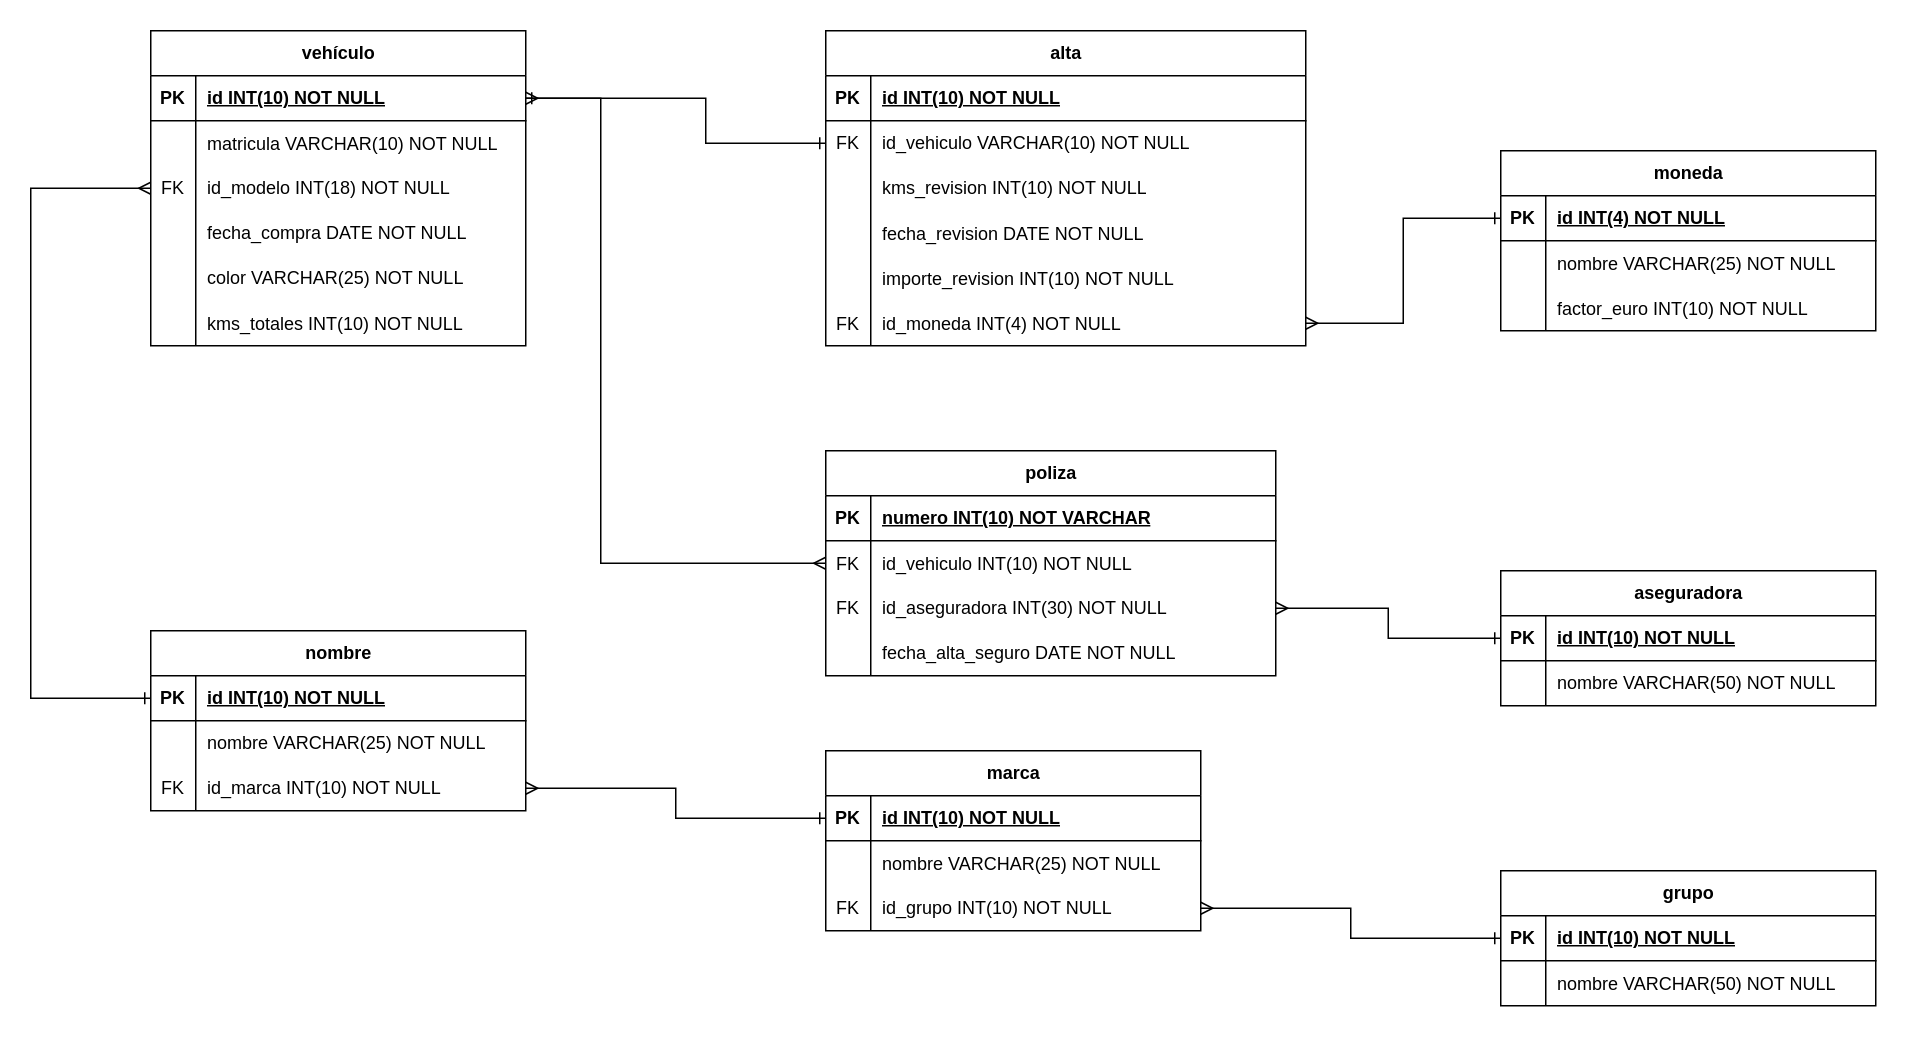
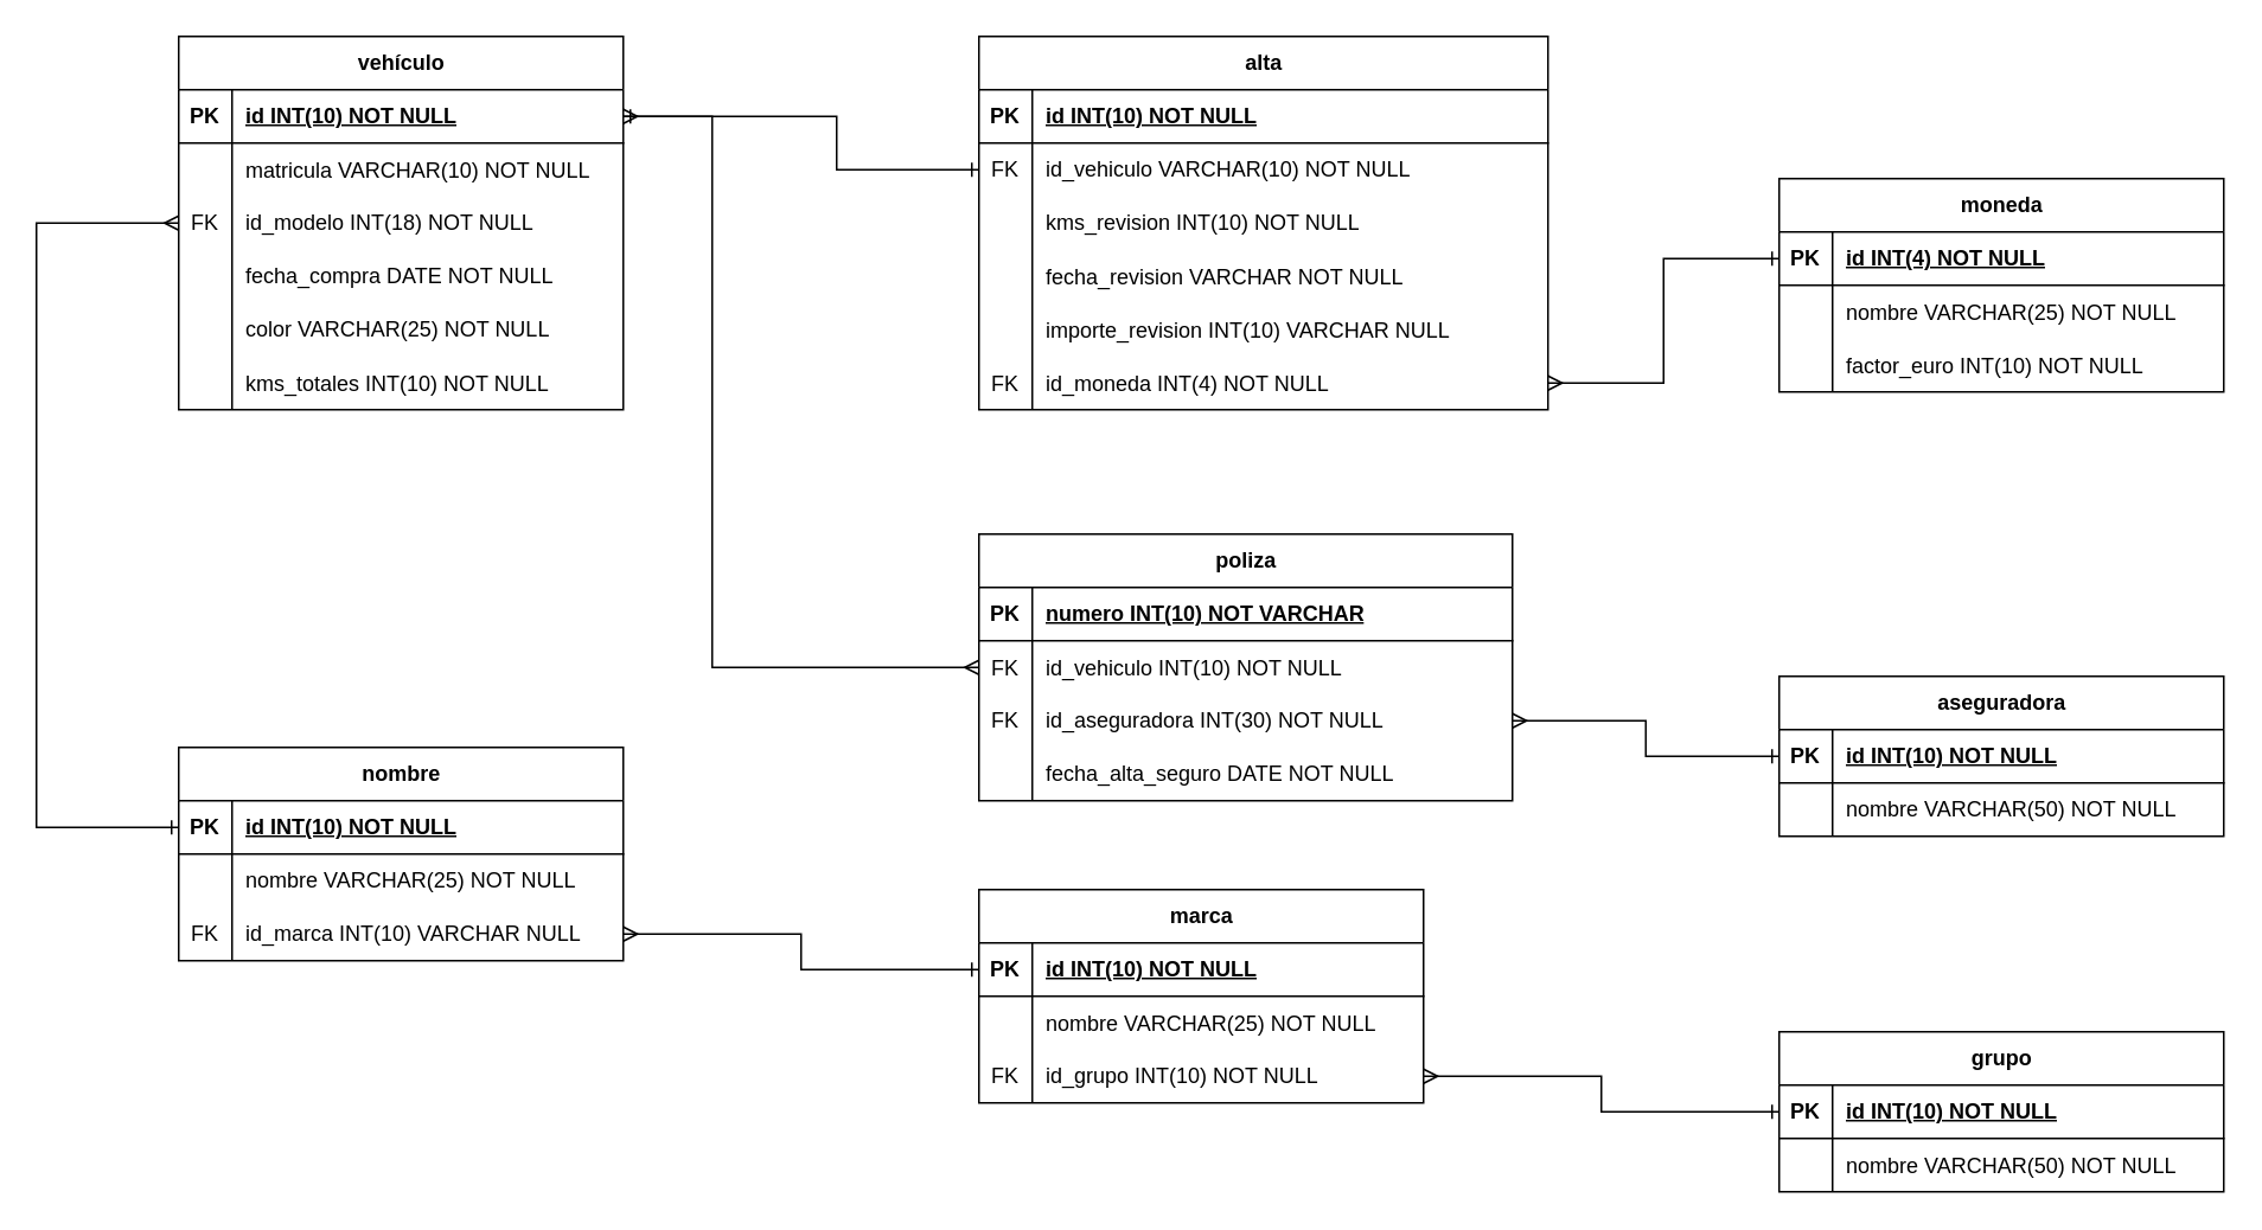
- <mxCell id="73" value="fecha_revision DATE NOT NULL" style="shape=partialRectangle;connectable=0;fillColor=none;top=0;left=0;bottom=0;right=0;align=left;spacingLeft=6;overflow=hidden;" vertex="1" parent="71"><mxGeometry x="30" width="290" height="30" as="geometry"><mxRectangle width="290" height="30" as="alternateBounds" /></mxGeometry></mxCell>
+ <mxCell id="73" value="fecha_revision VARCHAR NOT NULL" style="shape=partialRectangle;connectable=0;fillColor=none;top=0;left=0;bottom=0;right=0;align=left;spacingLeft=6;overflow=hidden;" vertex="1" parent="71"><mxGeometry x="30" width="290" height="30" as="geometry"><mxRectangle width="290" height="30" as="alternateBounds" /></mxGeometry></mxCell>
- <mxCell id="76" value="importe_revision INT(10) NOT NULL" style="shape=partialRectangle;connectable=0;fillColor=none;top=0;left=0;bottom=0;right=0;align=left;spacingLeft=6;overflow=hidden;" vertex="1" parent="74"><mxGeometry x="30" width="290" height="30" as="geometry"><mxRectangle width="290" height="30" as="alternateBounds" /></mxGeometry></mxCell>
+ <mxCell id="76" value="importe_revision INT(10) VARCHAR NULL" style="shape=partialRectangle;connectable=0;fillColor=none;top=0;left=0;bottom=0;right=0;align=left;spacingLeft=6;overflow=hidden;" vertex="1" parent="74"><mxGeometry x="30" width="290" height="30" as="geometry"><mxRectangle width="290" height="30" as="alternateBounds" /></mxGeometry></mxCell>
- <mxCell id="43" value="id_marca INT(10) NOT NULL" style="shape=partialRectangle;connectable=0;fillColor=none;top=0;left=0;bottom=0;right=0;align=left;spacingLeft=6;overflow=hidden;whiteSpace=wrap;html=1;" vertex="1" parent="41"><mxGeometry x="30" width="220" height="30" as="geometry"><mxRectangle width="220" height="30" as="alternateBounds" /></mxGeometry></mxCell>
+ <mxCell id="43" value="id_marca INT(10) VARCHAR NULL" style="shape=partialRectangle;connectable=0;fillColor=none;top=0;left=0;bottom=0;right=0;align=left;spacingLeft=6;overflow=hidden;whiteSpace=wrap;html=1;" vertex="1" parent="41"><mxGeometry x="30" width="220" height="30" as="geometry"><mxRectangle width="220" height="30" as="alternateBounds" /></mxGeometry></mxCell>
